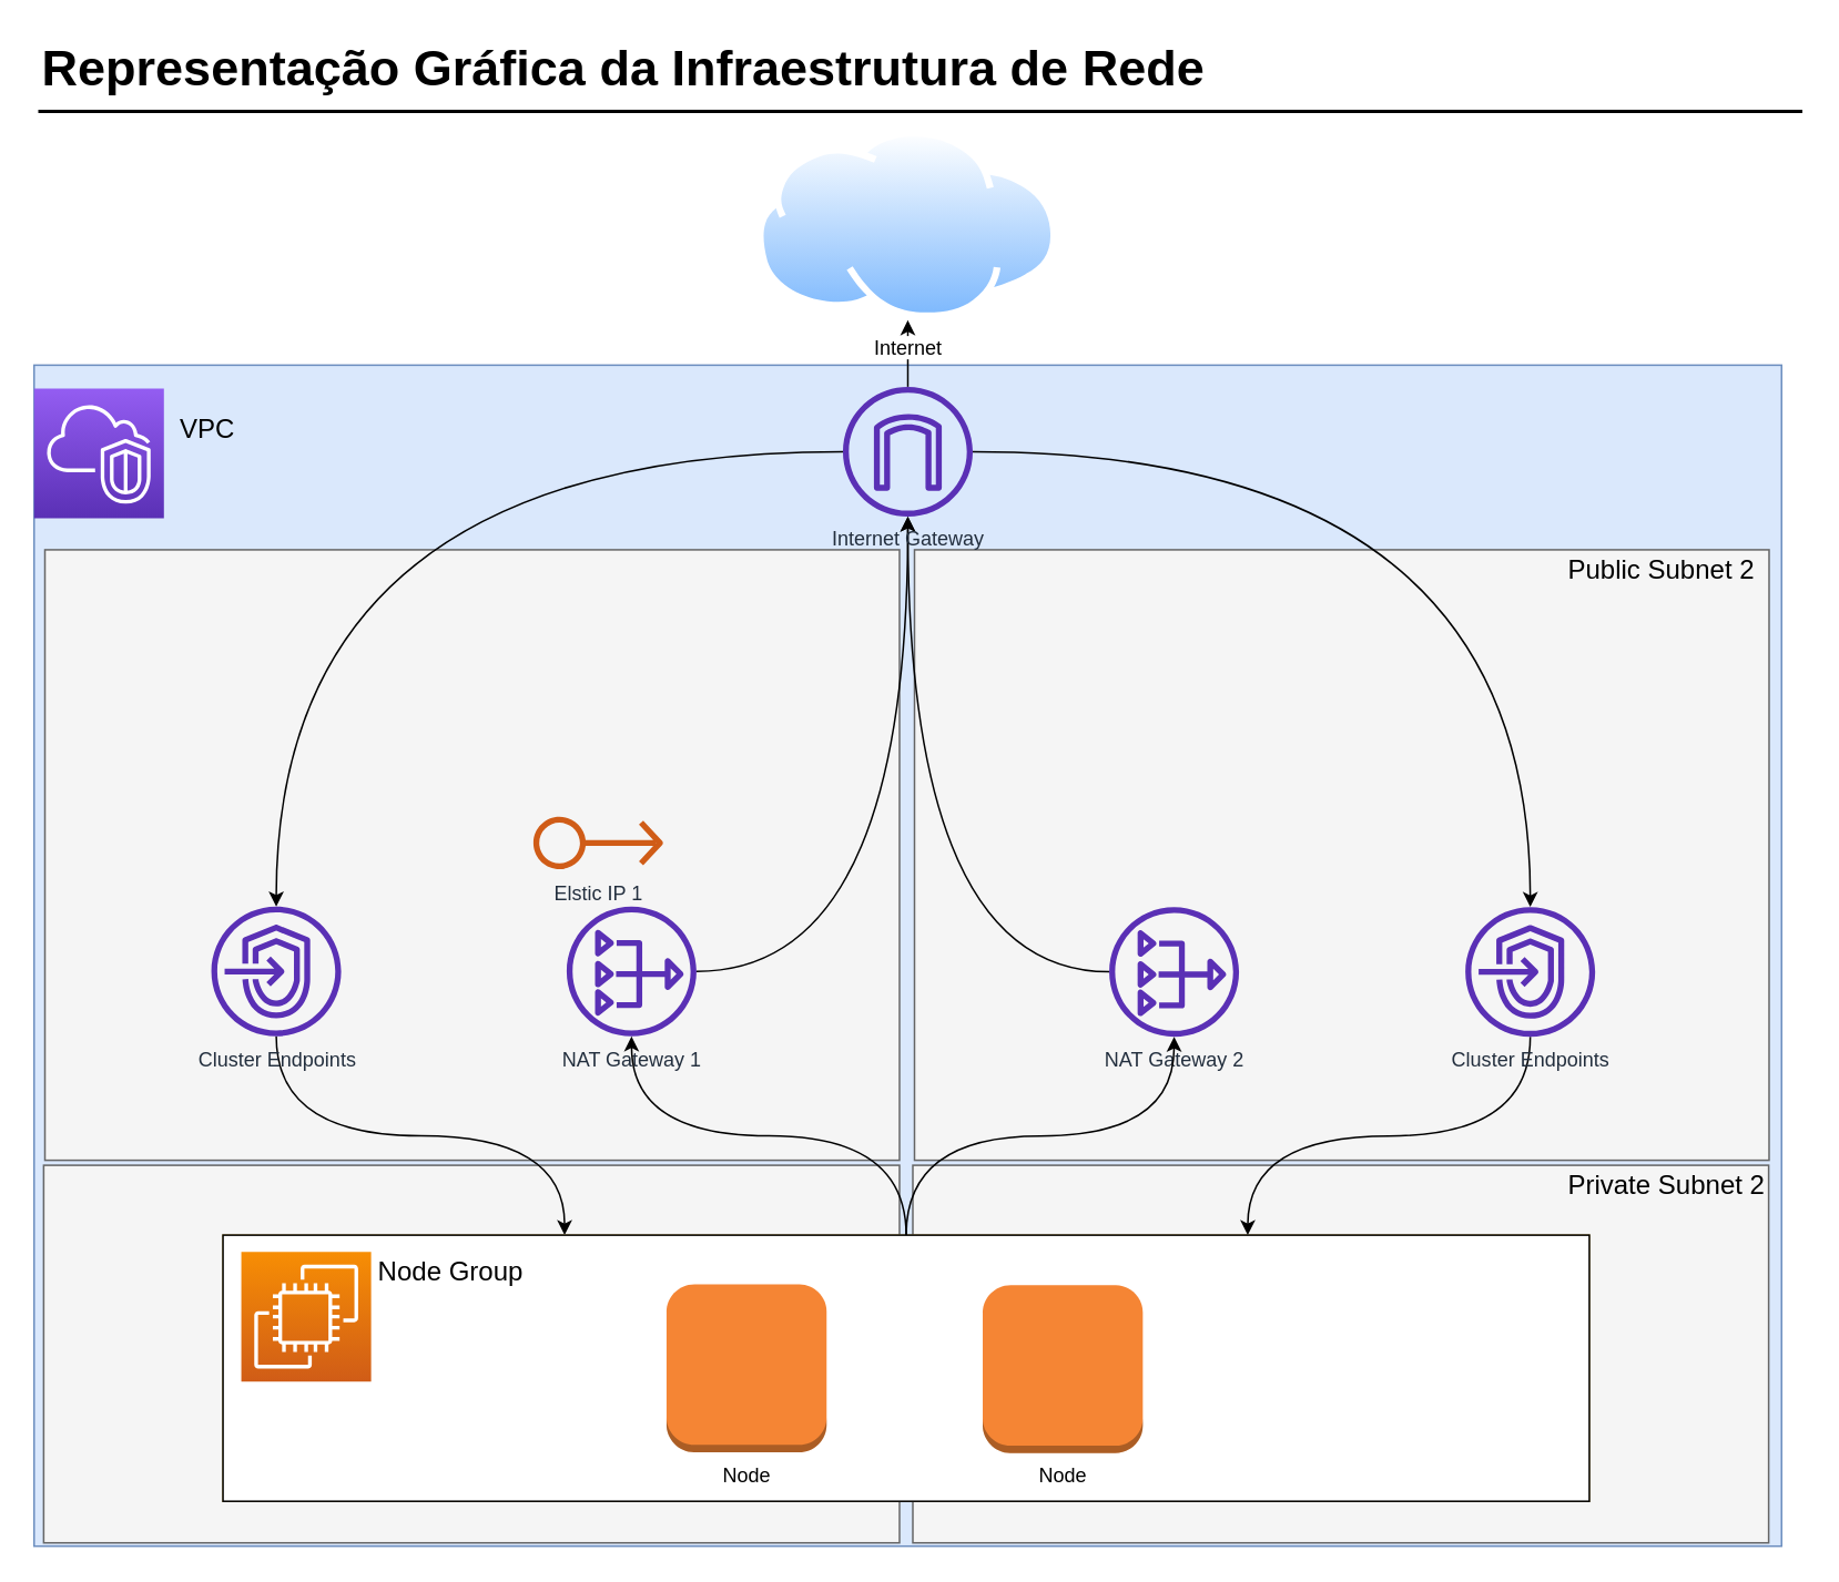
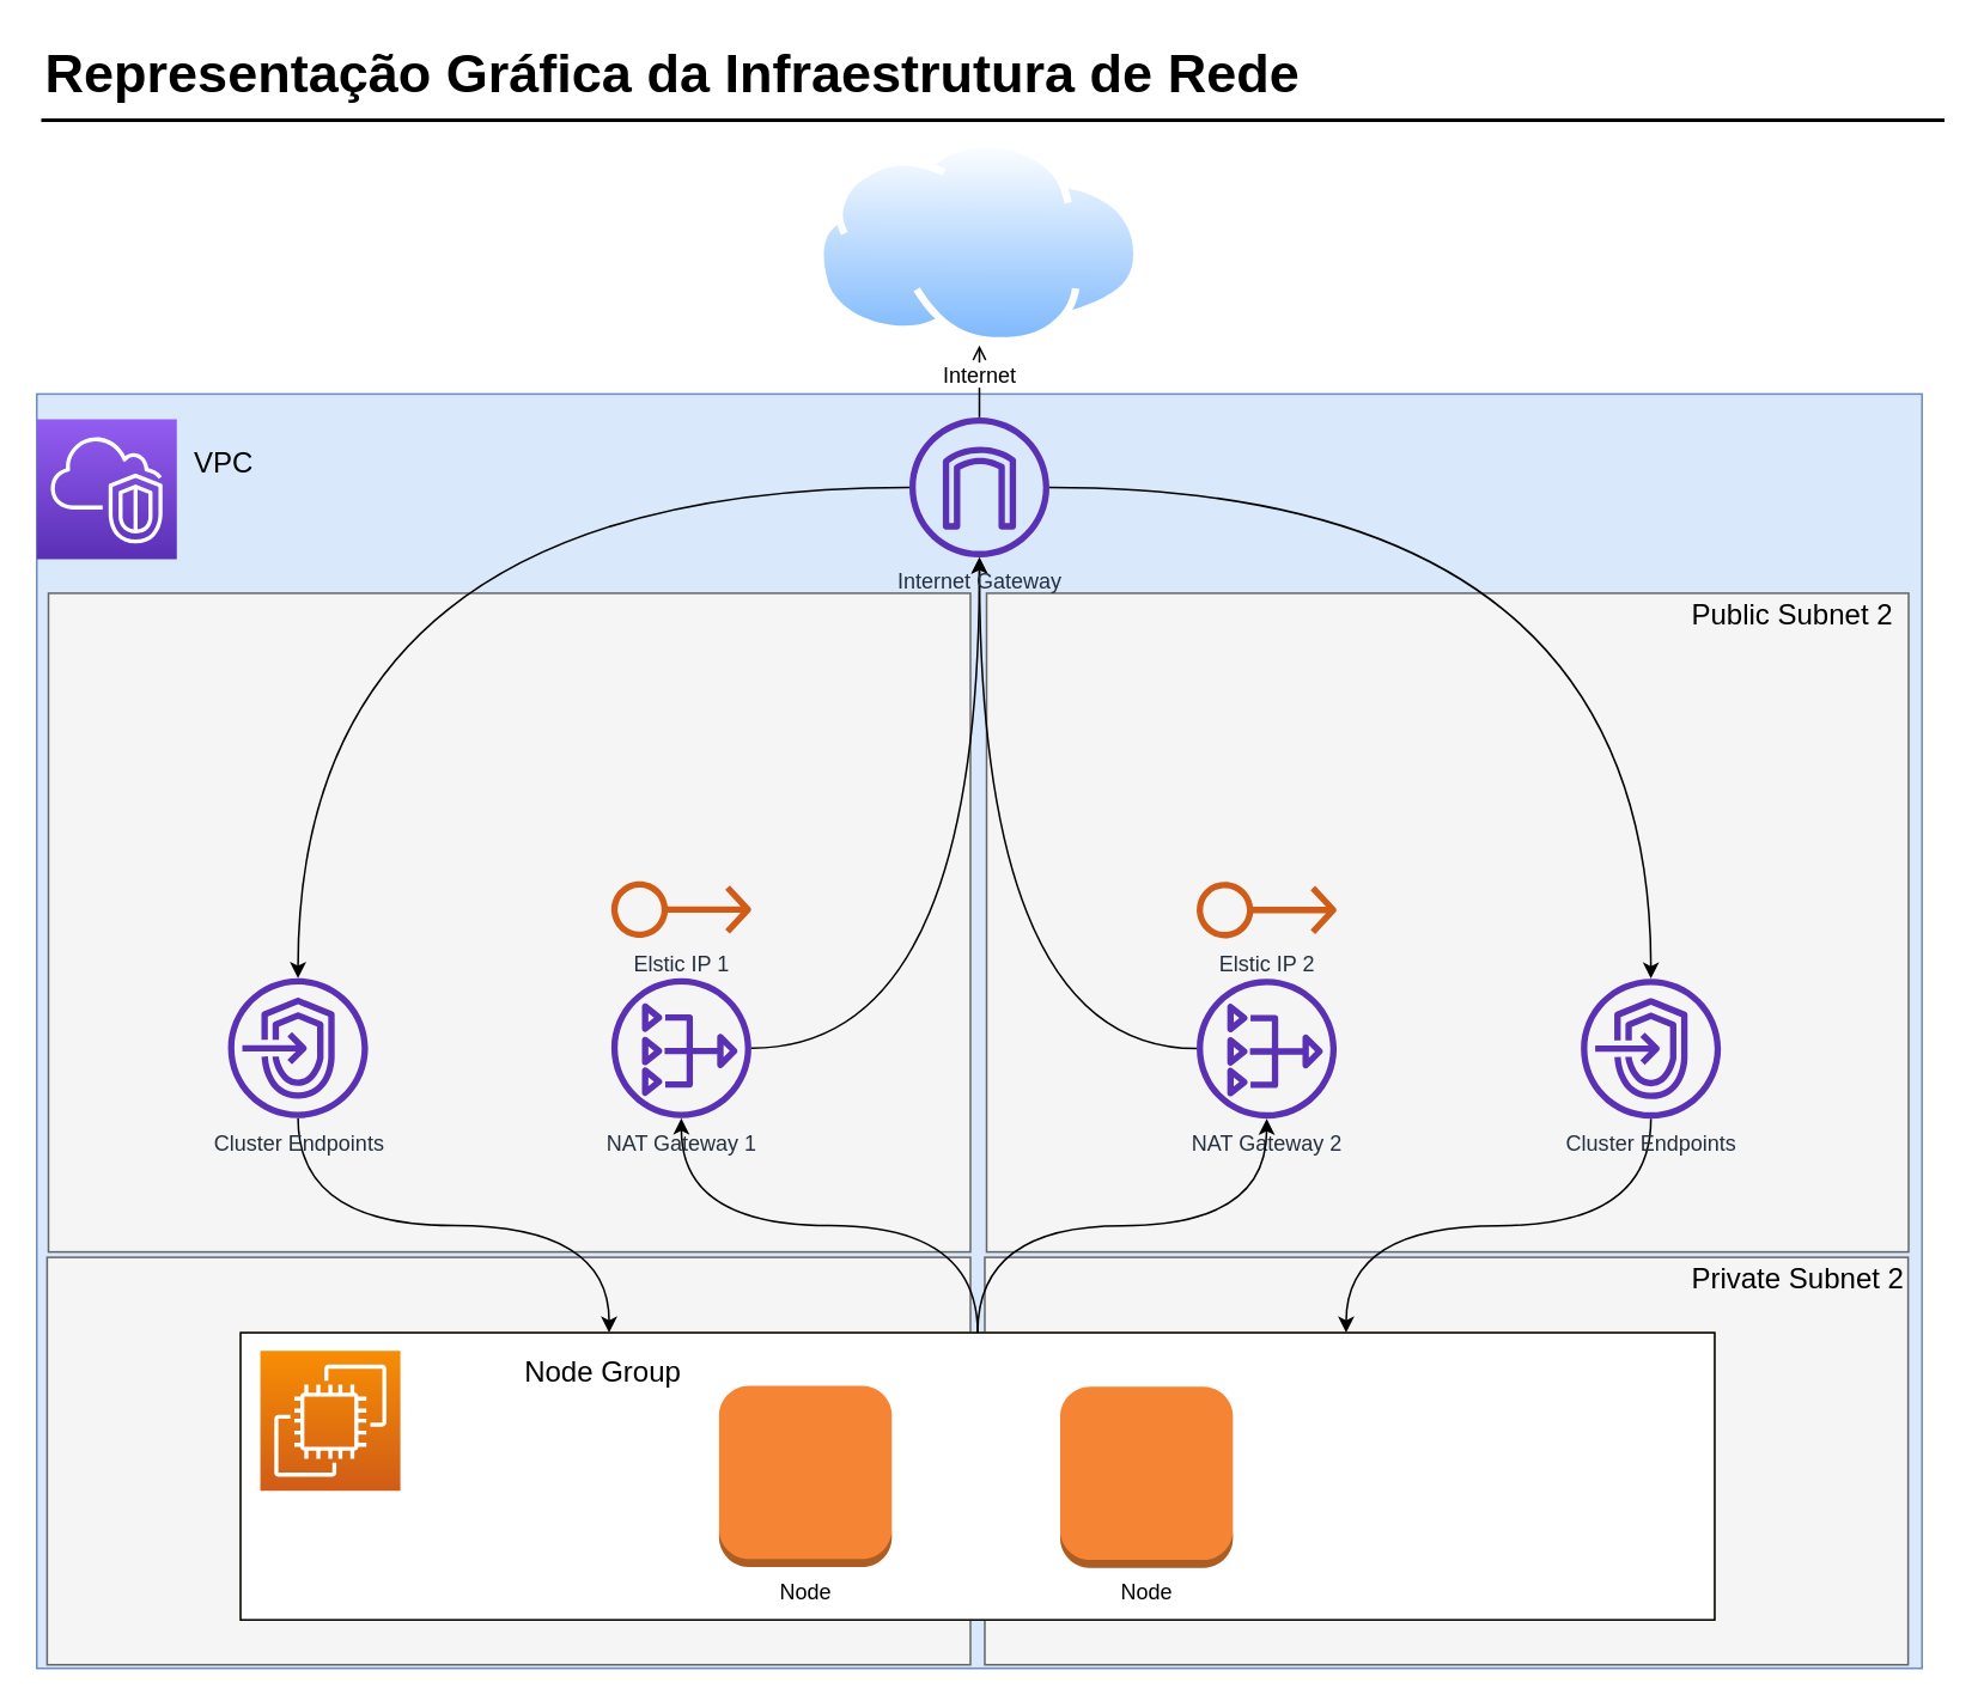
- <mxCell id="33" style="edgeStyle=orthogonalEdgeStyle;curved=1;rounded=0;orthogonalLoop=1;jettySize=auto;html=1;" edge="1" parent="1" source="34" target="35"><mxGeometry relative="1" as="geometry" /></mxCell>
+ <mxCell id="33" style="edgeStyle=orthogonalEdgeStyle;curved=1;rounded=0;orthogonalLoop=1;jettySize=auto;html=1;endArrow=open;" edge="1" parent="1" source="34" target="35"><mxGeometry relative="1" as="geometry" /></mxCell>
- <mxCell id="21" value="Elstic IP 1" style="outlineConnect=0;fontColor=#232F3E;gradientColor=none;fillColor=#D05C17;strokeColor=none;dashed=0;verticalLabelPosition=bottom;verticalAlign=top;align=center;html=1;fontSize=12;fontStyle=0;aspect=fixed;pointerEvents=1;shape=mxgraph.aws4.elastic_ip_address;" vertex="1" parent="1"><mxGeometry x="320" y="489.77" width="78" height="33" as="geometry" /></mxCell>
+ <mxCell id="21" value="Elstic IP 1" style="outlineConnect=0;fontColor=#232F3E;gradientColor=none;fillColor=#D05C17;strokeColor=none;dashed=0;verticalLabelPosition=bottom;verticalAlign=top;align=center;html=1;fontSize=12;fontStyle=0;aspect=fixed;pointerEvents=1;shape=mxgraph.aws4.elastic_ip_address;" vertex="1" parent="1"><mxGeometry x="340" y="489.77" width="78" height="33" as="geometry" /></mxCell>
+ <mxCell id="27" value="Elstic IP 2" style="outlineConnect=0;fontColor=#232F3E;gradientColor=none;fillColor=#D05C17;strokeColor=none;dashed=0;verticalLabelPosition=bottom;verticalAlign=top;align=center;html=1;fontSize=12;fontStyle=0;aspect=fixed;pointerEvents=1;shape=mxgraph.aws4.elastic_ip_address;" vertex="1" parent="1"><mxGeometry x="666" y="490" width="78" height="33" as="geometry" /></mxCell>
- <mxCell id="17" value="Node Group" style="text;html=1;resizable=0;points=[];autosize=1;align=left;verticalAlign=top;spacingTop=-4;fontSize=16;" vertex="1" parent="14"><mxGeometry x="91" y="10" width="100" height="20" as="geometry" /></mxCell>
+ <mxCell id="17" value="Node Group" style="text;html=1;resizable=0;points=[];autosize=1;align=left;verticalAlign=top;spacingTop=-4;fontSize=16;" vertex="1" parent="14"><mxGeometry x="156" y="10" width="100" height="20" as="geometry" /></mxCell>
